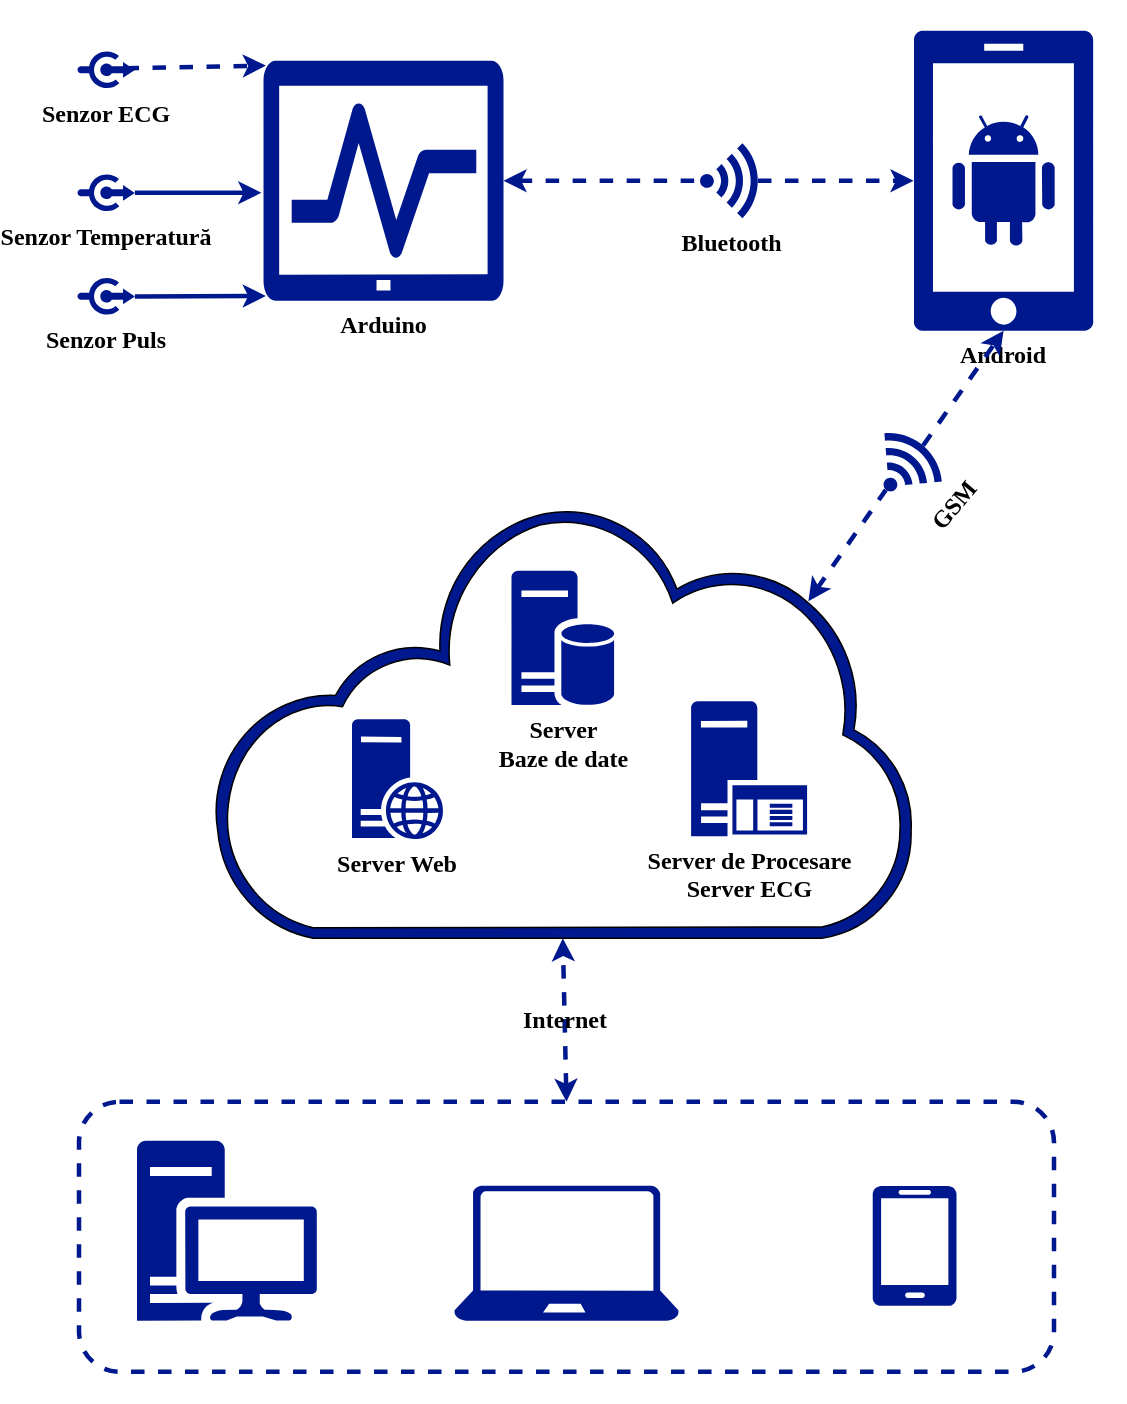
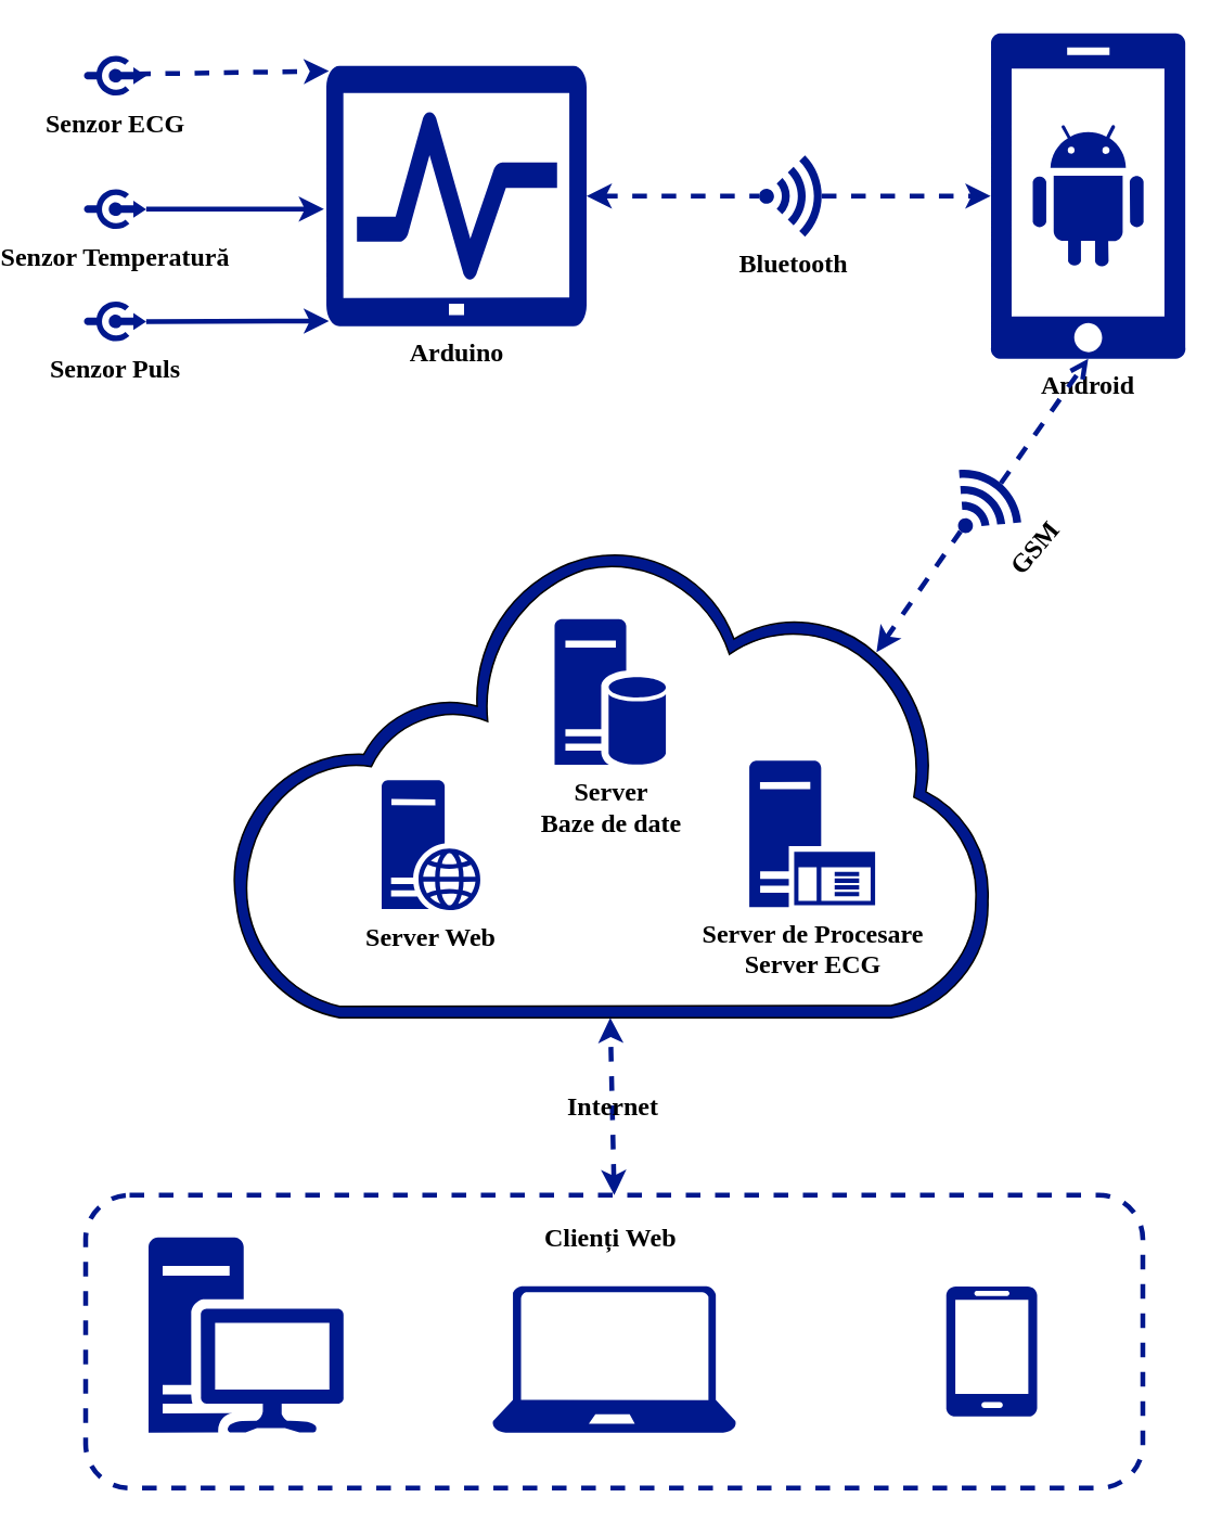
- <mxCell id="10" value="Arduino" style="pointerEvents=1;shadow=0;dashed=0;html=1;strokeColor=none;labelPosition=center;verticalLabelPosition=bottom;verticalAlign=top;align=center;fillColor=#00188D;shape=mxgraph.mscae.intune.device_health;fontSize=16;fontStyle=1;fontFamily=Verdana;" parent="1" vertex="1"><mxGeometry x="144" y="40" width="160" height="160" as="geometry" /></mxCell>
+ <mxCell id="10" value="Arduino" style="pointerEvents=1;shadow=0;dashed=0;html=1;strokeColor=none;labelPosition=center;verticalLabelPosition=bottom;verticalAlign=top;align=center;fillColor=#00188D;shape=mxgraph.mscae.intune.device_health;fontSize=16;fontStyle=1;fontFamily=Verdana;" parent="1" vertex="1"><mxGeometry x="169" y="40" width="160" height="160" as="geometry" /></mxCell>
- <mxCell id="17" value="" style="endArrow=classic;dashed=1;html=1;fontSize=14;fontColor=#000000;entryX=0.5;entryY=1;entryDx=0;entryDy=0;entryPerimeter=0;exitX=0.92;exitY=0.5;exitDx=0;exitDy=0;exitPerimeter=0;strokeWidth=3;endFill=1;strokeColor=#00188D;" parent="1" source="18" target="2" edge="1"><mxGeometry width="50" height="50" relative="1" as="geometry"><mxPoint x="370" y="-50" as="sourcePoint" /><mxPoint x="420" y="-100" as="targetPoint" /></mxGeometry></mxCell>
+ <mxCell id="17" value="" style="endArrow=open;dashed=1;html=1;fontSize=14;fontColor=#000000;entryX=0.5;entryY=1;entryDx=0;entryDy=0;entryPerimeter=0;exitX=0.92;exitY=0.5;exitDx=0;exitDy=0;exitPerimeter=0;strokeWidth=3;endFill=1;strokeColor=#00188D;" parent="1" source="18" target="2" edge="1"><mxGeometry width="50" height="50" relative="1" as="geometry"><mxPoint x="370" y="-50" as="sourcePoint" /><mxPoint x="420" y="-100" as="targetPoint" /></mxGeometry></mxCell>
+ <mxCell id="25" value="Clienți Web" style="text;html=1;strokeColor=none;fillColor=none;align=center;verticalAlign=middle;whiteSpace=wrap;rounded=0;shadow=0;dashed=1;fontSize=16;fontColor=#000000;fontStyle=1;fontFamily=Verdana;" parent="1" vertex="1"><mxGeometry x="283.53" y="750" width="120" height="20" as="geometry" /></mxCell>
